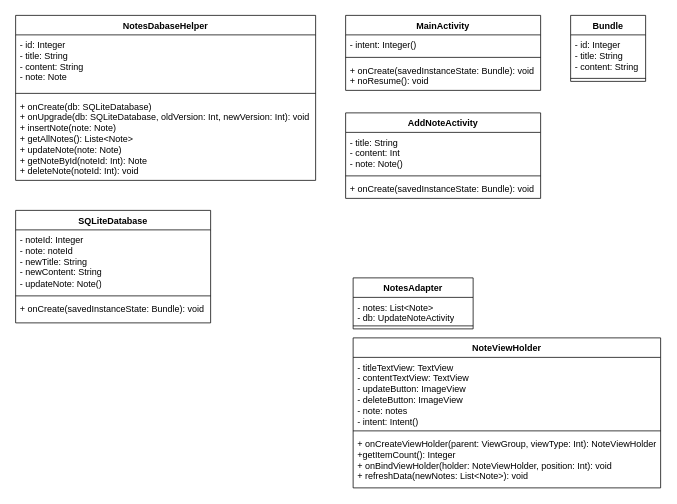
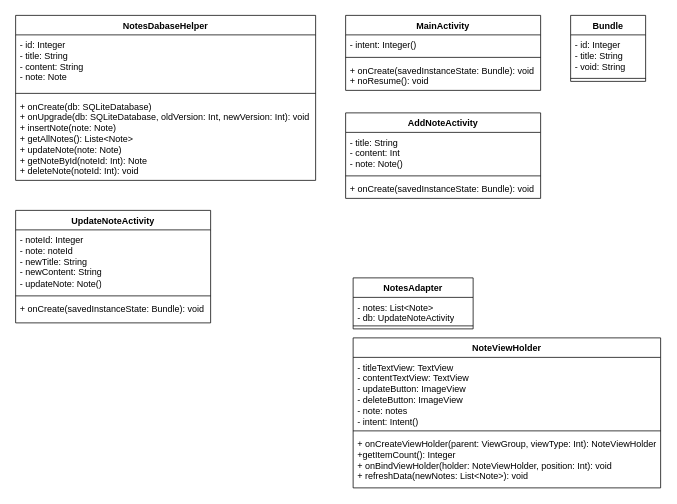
- <mxCell id="26" value="- id: Integer&lt;br&gt;- title: String&lt;br&gt;- content: String" style="text;strokeColor=none;fillColor=none;align=left;verticalAlign=top;spacingLeft=4;spacingRight=4;overflow=hidden;rotatable=0;points=[[0,0.5],[1,0.5]];portConstraint=eastwest;whiteSpace=wrap;html=1;" vertex="1" parent="25"><mxGeometry y="26" width="100" height="54" as="geometry" /></mxCell>
+ <mxCell id="26" value="- id: Integer&lt;br&gt;- title: String&lt;br&gt;- void: String" style="text;strokeColor=none;fillColor=none;align=left;verticalAlign=top;spacingLeft=4;spacingRight=4;overflow=hidden;rotatable=0;points=[[0,0.5],[1,0.5]];portConstraint=eastwest;whiteSpace=wrap;html=1;" vertex="1" parent="25"><mxGeometry y="26" width="100" height="54" as="geometry" /></mxCell>
- <mxCell id="17" value="SQLiteDatabase" style="swimlane;fontStyle=1;align=center;verticalAlign=top;childLayout=stackLayout;horizontal=1;startSize=26;horizontalStack=0;resizeParent=1;resizeParentMax=0;resizeLast=0;collapsible=1;marginBottom=0;whiteSpace=wrap;html=1;" vertex="1" parent="1"><mxGeometry x="20" y="280" width="260" height="150" as="geometry" /></mxCell>
+ <mxCell id="17" value="UpdateNoteActivity" style="swimlane;fontStyle=1;align=center;verticalAlign=top;childLayout=stackLayout;horizontal=1;startSize=26;horizontalStack=0;resizeParent=1;resizeParentMax=0;resizeLast=0;collapsible=1;marginBottom=0;whiteSpace=wrap;html=1;" vertex="1" parent="1"><mxGeometry x="20" y="280" width="260" height="150" as="geometry" /></mxCell>
